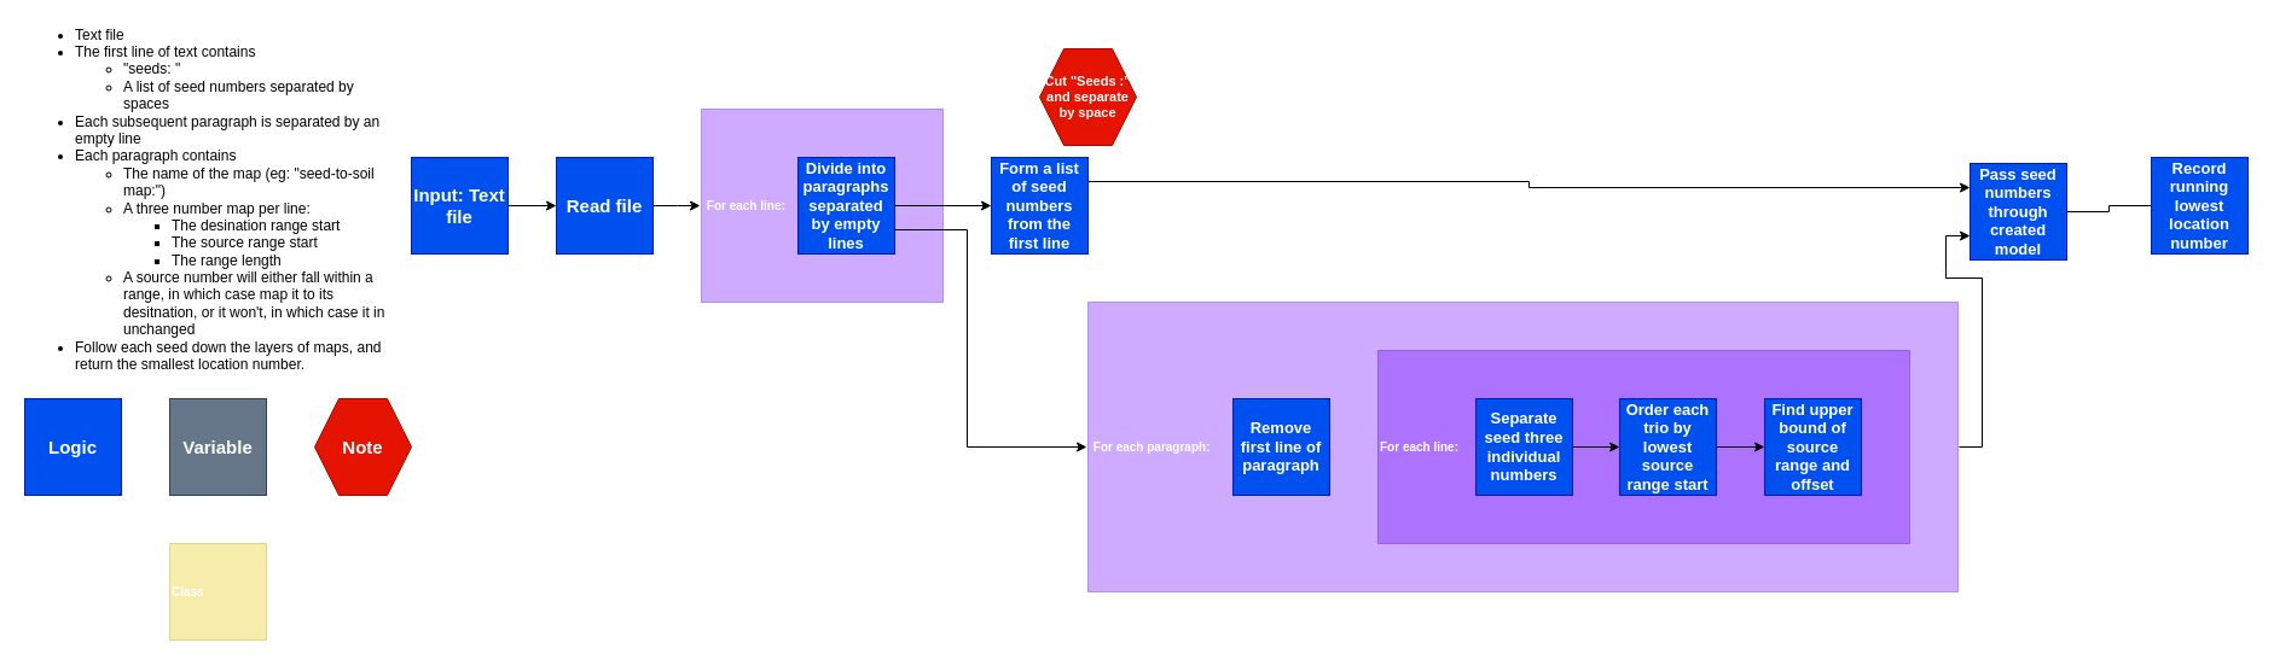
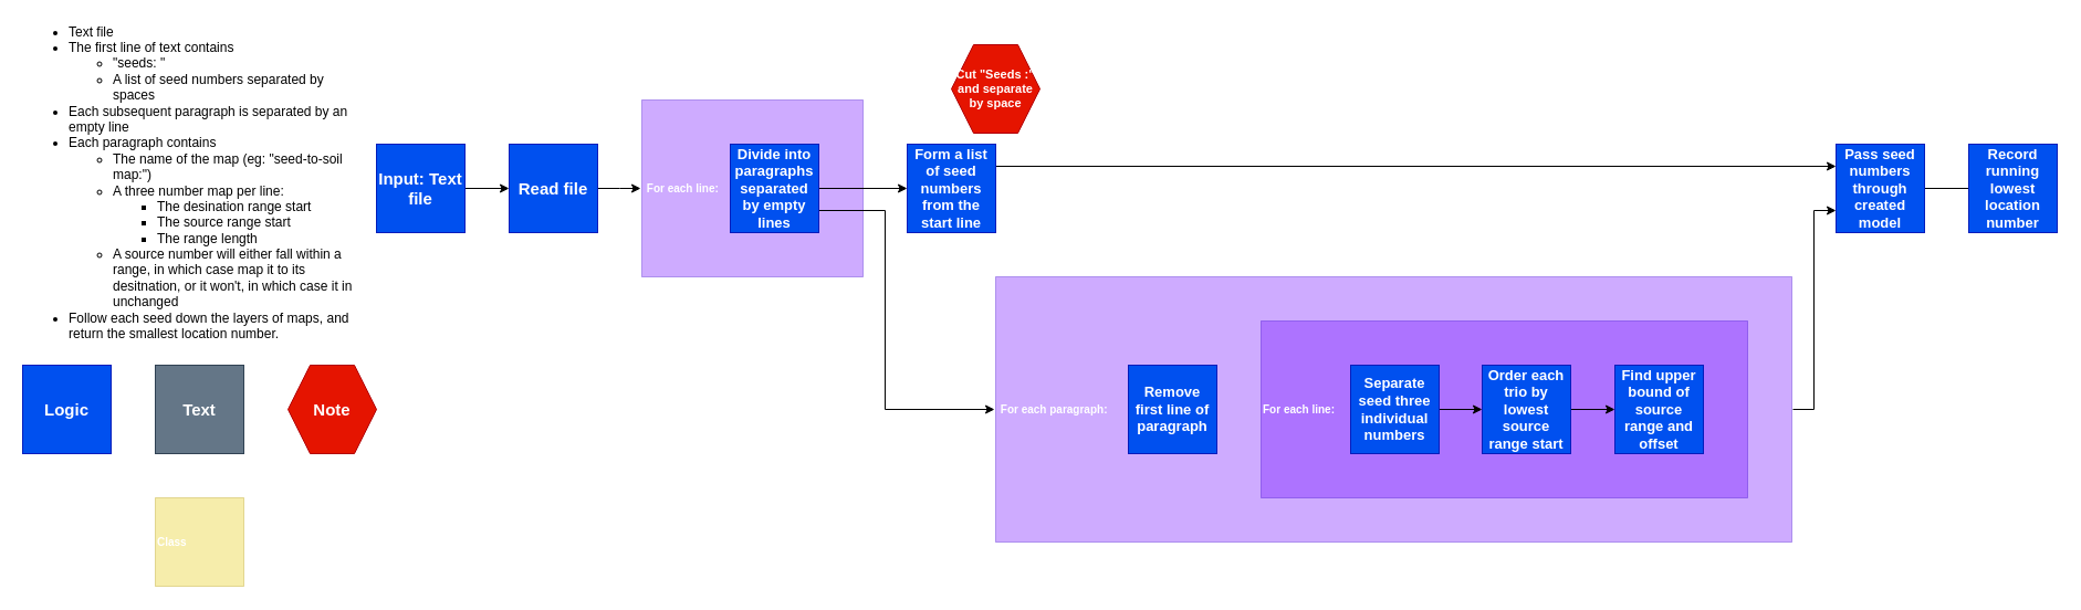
- <mxCell id="19" value="Form a list of seed numbers from the first line" style="rounded=0;whiteSpace=wrap;html=1;fillColor=#0050ef;fontColor=#ffffff;strokeColor=#001DBC;fontSize=13;fontStyle=1" vertex="1" parent="1"><mxGeometry x="820" y="130" width="80" height="80" as="geometry" /></mxCell>
+ <mxCell id="19" value="Form a list of seed numbers from the start line" style="rounded=0;whiteSpace=wrap;html=1;fillColor=#0050ef;fontColor=#ffffff;strokeColor=#001DBC;fontSize=13;fontStyle=1" vertex="1" parent="1"><mxGeometry x="820" y="130" width="80" height="80" as="geometry" /></mxCell>
- <mxCell id="28" value="Pass seed numbers through created model" style="rounded=0;whiteSpace=wrap;html=1;fillColor=#0050ef;fontColor=#ffffff;strokeColor=#001DBC;fontSize=13;fontStyle=1" vertex="1" parent="1"><mxGeometry x="1630" y="135" width="80" height="80" as="geometry" /></mxCell>
+ <mxCell id="28" value="Pass seed numbers through created model" style="rounded=0;whiteSpace=wrap;html=1;fillColor=#0050ef;fontColor=#ffffff;strokeColor=#001DBC;fontSize=13;fontStyle=1" vertex="1" parent="1"><mxGeometry x="1660" y="130" width="80" height="80" as="geometry" /></mxCell>
- <mxCell id="7" value="Variable" style="rounded=0;whiteSpace=wrap;html=1;fillColor=#647687;fontColor=#ffffff;strokeColor=#314354;fontSize=15;fontStyle=1" vertex="1" parent="1"><mxGeometry x="140" y="330" width="80" height="80" as="geometry" /></mxCell>
+ <mxCell id="7" value="Text" style="rounded=0;whiteSpace=wrap;html=1;fillColor=#647687;fontColor=#ffffff;strokeColor=#314354;fontSize=15;fontStyle=1" vertex="1" parent="1"><mxGeometry x="140" y="330" width="80" height="80" as="geometry" /></mxCell>
